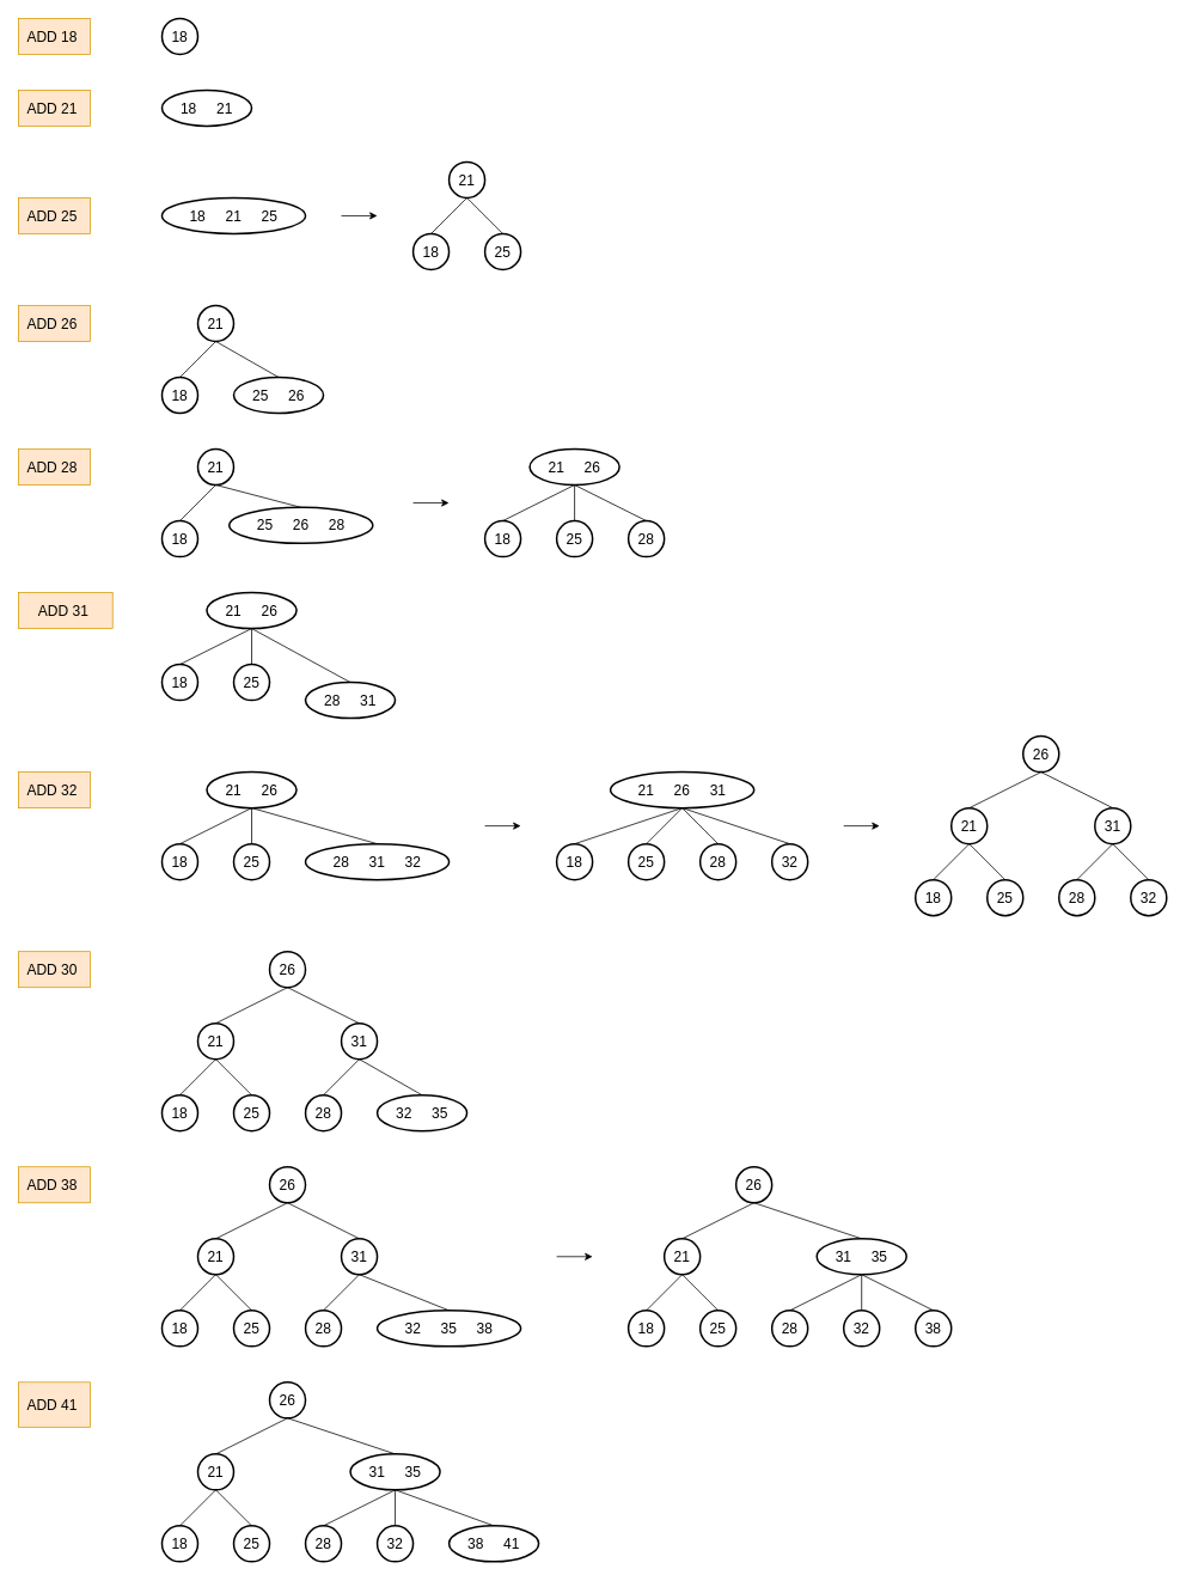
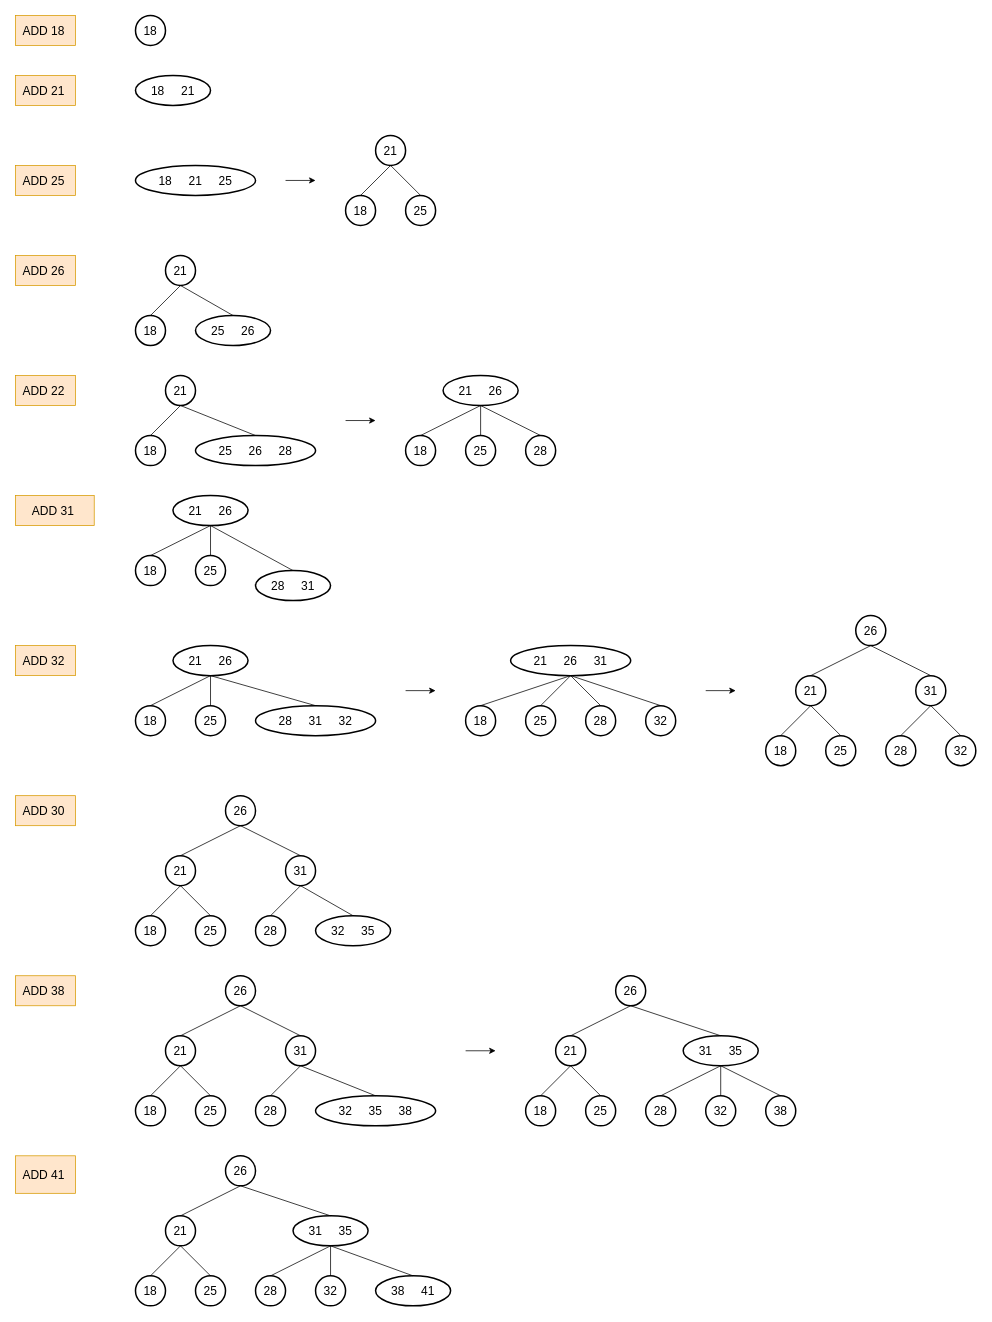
- <mxCell id="20" value="ADD 28&amp;nbsp;" style="text;html=1;strokeColor=#d79b00;fillColor=#ffe6cc;align=center;verticalAlign=middle;whiteSpace=wrap;rounded=0;fontSize=16;" vertex="1" parent="1"><mxGeometry x="20" y="500" width="80" height="40" as="geometry" /></mxCell>
+ <mxCell id="20" value="ADD 22&amp;nbsp;" style="text;html=1;strokeColor=#d79b00;fillColor=#ffe6cc;align=center;verticalAlign=middle;whiteSpace=wrap;rounded=0;fontSize=16;" vertex="1" parent="1"><mxGeometry x="20" y="500" width="80" height="40" as="geometry" /></mxCell>
- <mxCell id="25" value="25&amp;nbsp; &amp;nbsp; &amp;nbsp;26&amp;nbsp; &amp;nbsp; &amp;nbsp;28&lt;div style=&quot;text-align: center&quot;&gt;&lt;/div&gt;" style="ellipse;whiteSpace=wrap;html=1;strokeColor=#000000;strokeWidth=2;fillColor=none;fontSize=16;align=center;" vertex="1" parent="1"><mxGeometry x="255" y="565" width="160" height="40" as="geometry" /></mxCell>
+ <mxCell id="25" value="25&amp;nbsp; &amp;nbsp; &amp;nbsp;26&amp;nbsp; &amp;nbsp; &amp;nbsp;28&lt;div style=&quot;text-align: center&quot;&gt;&lt;/div&gt;" style="ellipse;whiteSpace=wrap;html=1;strokeColor=#000000;strokeWidth=2;fillColor=none;fontSize=16;align=center;" vertex="1" parent="1"><mxGeometry x="260" y="580" width="160" height="40" as="geometry" /></mxCell>
